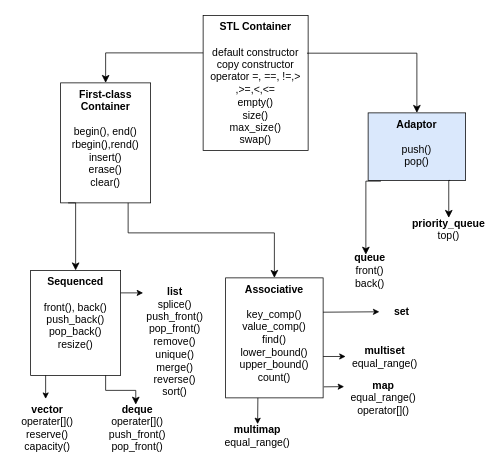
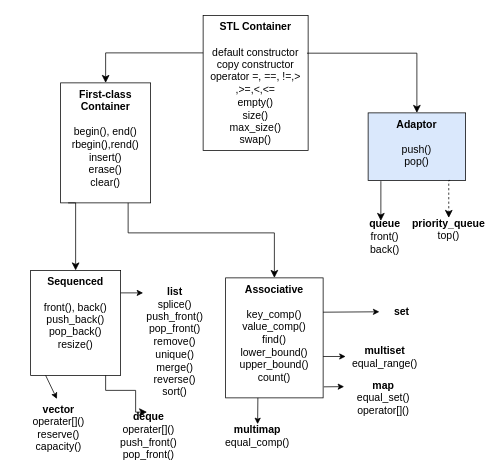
- <mxCell id="18" value="" style="edgeStyle=segmentEdgeStyle;endArrow=classic;html=1;curved=0;rounded=0;endSize=8;startSize=8;entryX=0.5;entryY=0;entryDx=0;entryDy=0;exitX=0.841;exitY=1.001;exitDx=0;exitDy=0;exitPerimeter=0;" edge="1" parent="1" source="3" target="15"><mxGeometry width="50" height="50" relative="1" as="geometry"><mxPoint x="610" y="250" as="sourcePoint" /><mxPoint x="580" y="180" as="targetPoint" /></mxGeometry></mxCell>
+ <mxCell id="18" value="" style="edgeStyle=segmentEdgeStyle;endArrow=classic;html=1;curved=0;rounded=0;endSize=8;startSize=8;entryX=0.5;entryY=0;entryDx=0;entryDy=0;exitX=0.841;exitY=1.001;exitDx=0;exitDy=0;exitPerimeter=0;dashed=1;" edge="1" parent="1" source="3" target="15"><mxGeometry width="50" height="50" relative="1" as="geometry"><mxPoint x="610" y="250" as="sourcePoint" /><mxPoint x="580" y="180" as="targetPoint" /></mxGeometry></mxCell>
- <mxCell id="14" value="&lt;b&gt;queue&lt;/b&gt;&lt;div&gt;front()&lt;/div&gt;&lt;div&gt;back()&lt;/div&gt;" style="text;html=1;align=center;verticalAlign=middle;whiteSpace=wrap;rounded=0;fontSize=14;" vertex="1" parent="1"><mxGeometry x="450" y="335" width="85" height="50" as="geometry" /></mxCell>
+ <mxCell id="14" value="&lt;b&gt;queue&lt;/b&gt;&lt;div&gt;front()&lt;/div&gt;&lt;div&gt;back()&lt;/div&gt;" style="text;html=1;align=center;verticalAlign=middle;whiteSpace=wrap;rounded=0;fontSize=14;" vertex="1" parent="1"><mxGeometry x="470" y="290" width="85" height="50" as="geometry" /></mxCell>
- <mxCell id="9" value="&lt;b&gt;map&lt;/b&gt;&lt;br&gt;&lt;div style=&quot;font-size: 14px;&quot;&gt;equal_range()&lt;/div&gt;&lt;div style=&quot;font-size: 14px;&quot;&gt;operator[]()&lt;/div&gt;" style="text;html=1;align=center;verticalAlign=middle;whiteSpace=wrap;rounded=0;fontSize=14;" vertex="1" parent="1"><mxGeometry x="468" y="500" width="85" height="60" as="geometry" /></mxCell>
+ <mxCell id="9" value="&lt;b&gt;map&lt;/b&gt;&lt;br&gt;&lt;div style=&quot;font-size: 14px;&quot;&gt;equal_set()&lt;/div&gt;&lt;div style=&quot;font-size: 14px;&quot;&gt;operator[]()&lt;/div&gt;" style="text;html=1;align=center;verticalAlign=middle;whiteSpace=wrap;rounded=0;fontSize=14;" vertex="1" parent="1"><mxGeometry x="468" y="500" width="85" height="60" as="geometry" /></mxCell>
- <mxCell id="13" value="&lt;b&gt;vector&lt;/b&gt;&lt;br&gt;&lt;div style=&quot;font-size: 14px;&quot;&gt;operater[]()&lt;/div&gt;&lt;div style=&quot;font-size: 14px;&quot;&gt;reserve()&lt;/div&gt;&lt;div style=&quot;font-size: 14px;&quot;&gt;capacity()&lt;/div&gt;" style="text;html=1;align=center;verticalAlign=middle;whiteSpace=wrap;rounded=0;fontSize=14;" vertex="1" parent="1"><mxGeometry x="20" y="530" width="85" height="80" as="geometry" /></mxCell>
+ <mxCell id="13" value="&lt;b&gt;vector&lt;/b&gt;&lt;br&gt;&lt;div style=&quot;font-size: 14px;&quot;&gt;operater[]()&lt;/div&gt;&lt;div style=&quot;font-size: 14px;&quot;&gt;reserve()&lt;/div&gt;&lt;div style=&quot;font-size: 14px;&quot;&gt;capacity()&lt;/div&gt;" style="text;html=1;align=center;verticalAlign=middle;whiteSpace=wrap;rounded=0;fontSize=14;" vertex="1" parent="1"><mxGeometry x="35" y="530" width="85" height="80" as="geometry" /></mxCell>
- <mxCell id="12" value="&lt;b&gt;deque&lt;/b&gt;&lt;br&gt;&lt;div style=&quot;font-size: 14px;&quot;&gt;operater[]()&lt;/div&gt;&lt;div style=&quot;font-size: 14px;&quot;&gt;push_front()&lt;/div&gt;&lt;div style=&quot;font-size: 14px;&quot;&gt;pop_front()&lt;/div&gt;" style="text;html=1;align=center;verticalAlign=middle;whiteSpace=wrap;rounded=0;fontSize=14;" vertex="1" parent="1"><mxGeometry x="140" y="540" width="85" height="60" as="geometry" /></mxCell>
+ <mxCell id="12" value="&lt;b&gt;deque&lt;/b&gt;&lt;br&gt;&lt;div style=&quot;font-size: 14px;&quot;&gt;operater[]()&lt;/div&gt;&lt;div style=&quot;font-size: 14px;&quot;&gt;push_front()&lt;/div&gt;&lt;div style=&quot;font-size: 14px;&quot;&gt;pop_front()&lt;/div&gt;" style="text;html=1;align=center;verticalAlign=middle;whiteSpace=wrap;rounded=0;fontSize=14;" vertex="1" parent="1"><mxGeometry x="155" y="550" width="85" height="60" as="geometry" /></mxCell>
- <mxCell id="10" value="&lt;b&gt;multimap&lt;/b&gt;&lt;div style=&quot;font-size: 14px;&quot;&gt;equal_range()&lt;/div&gt;" style="text;html=1;align=center;verticalAlign=middle;whiteSpace=wrap;rounded=0;fontSize=14;" vertex="1" parent="1"><mxGeometry x="300" y="565" width="85" height="30" as="geometry" /></mxCell>
+ <mxCell id="10" value="&lt;b&gt;multimap&lt;/b&gt;&lt;div style=&quot;font-size: 14px;&quot;&gt;equal_comp()&lt;/div&gt;" style="text;html=1;align=center;verticalAlign=middle;whiteSpace=wrap;rounded=0;fontSize=14;" vertex="1" parent="1"><mxGeometry x="300" y="565" width="85" height="30" as="geometry" /></mxCell>
